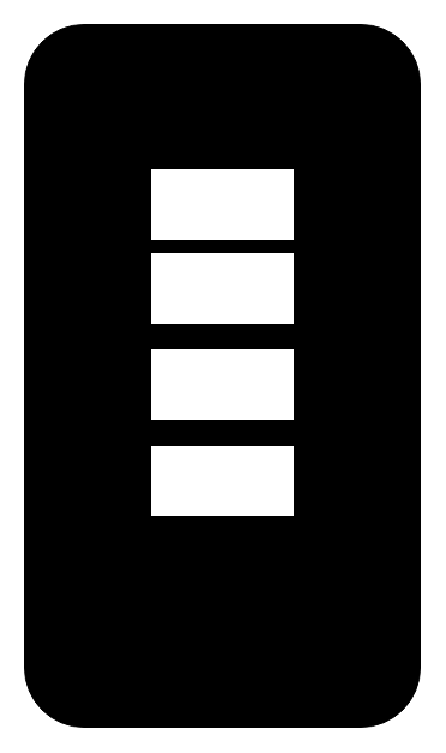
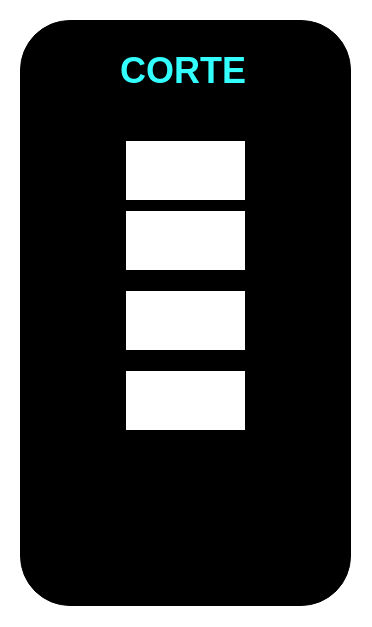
+ <mxCell id="3" value="&lt;font style=&quot;font-size: 36px;&quot; color=&quot;#33ffff&quot;&gt;&lt;b&gt;CORTE&lt;/b&gt;&lt;/font&gt;" style="text;html=1;align=center;verticalAlign=middle;whiteSpace=wrap;rounded=0;" vertex="1" parent="1"><mxGeometry x="61" y="20" width="244" height="100" as="geometry" /></mxCell>
